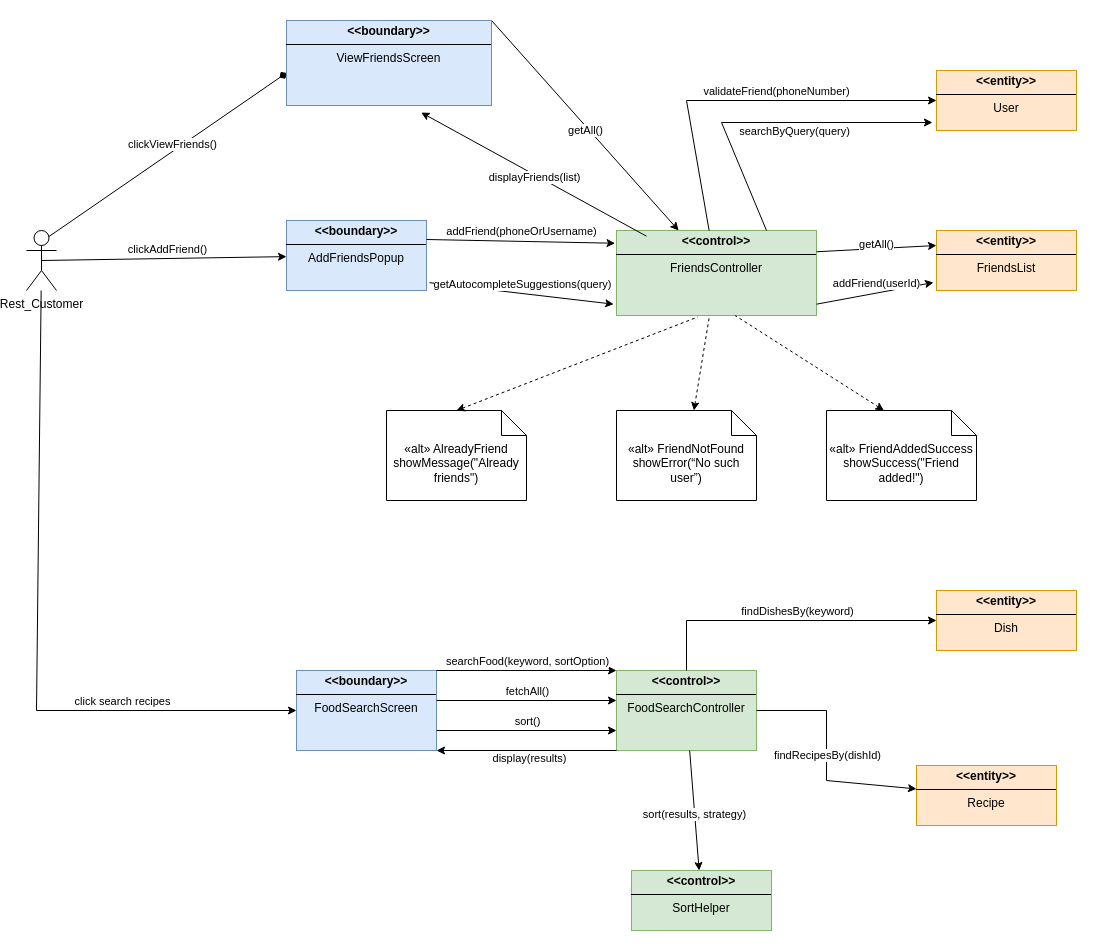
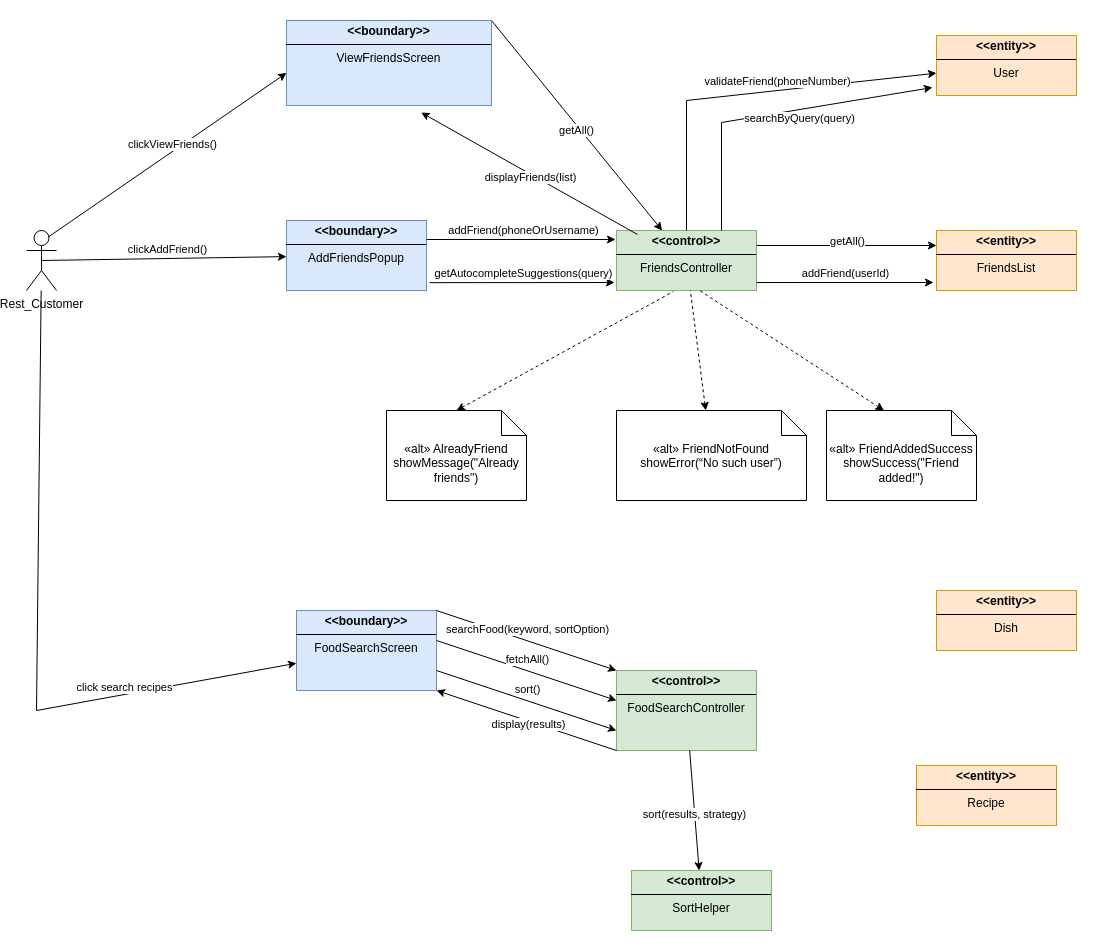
- <mxCell id="36" value="" style="endArrow=diamond;html=1;rounded=0;entryX=0;entryY=0.617;entryDx=0;entryDy=0;entryPerimeter=0;exitX=0.75;exitY=0.1;exitDx=0;exitDy=0;exitPerimeter=0;" edge="1" parent="1" source="2" target="38"><mxGeometry width="50" height="50" relative="1" as="geometry"><mxPoint x="39" y="290" as="sourcePoint" /><mxPoint x="250" y="390" as="targetPoint" /></mxGeometry></mxCell>
+ <mxCell id="36" value="" style="endArrow=classic;html=1;rounded=0;entryX=0;entryY=0.617;entryDx=0;entryDy=0;entryPerimeter=0;exitX=0.75;exitY=0.1;exitDx=0;exitDy=0;exitPerimeter=0;" edge="1" parent="1" source="2" target="38"><mxGeometry width="50" height="50" relative="1" as="geometry"><mxPoint x="39" y="290" as="sourcePoint" /><mxPoint x="250" y="390" as="targetPoint" /></mxGeometry></mxCell>
- <mxCell id="12" value="&lt;p style=&quot;margin:0px;margin-top:4px;text-align:center;&quot;&gt;&lt;b&gt;&amp;lt;&amp;lt;entity&amp;gt;&amp;gt;&lt;/b&gt;&lt;/p&gt;&lt;hr size=&quot;1&quot; style=&quot;border-style:solid;&quot;&gt;&lt;div style=&quot;text-align: center; height: 2px;&quot;&gt;User&lt;/div&gt;" style="verticalAlign=top;align=left;overflow=fill;html=1;whiteSpace=wrap;fillColor=#ffe6cc;strokeColor=#d79b00;" parent="1" vertex="1"><mxGeometry x="930" y="70" width="140" height="60" as="geometry" /></mxCell>
+ <mxCell id="12" value="&lt;p style=&quot;margin:0px;margin-top:4px;text-align:center;&quot;&gt;&lt;b&gt;&amp;lt;&amp;lt;entity&amp;gt;&amp;gt;&lt;/b&gt;&lt;/p&gt;&lt;hr size=&quot;1&quot; style=&quot;border-style:solid;&quot;&gt;&lt;div style=&quot;text-align: center; height: 2px;&quot;&gt;User&lt;/div&gt;" style="verticalAlign=top;align=left;overflow=fill;html=1;whiteSpace=wrap;fillColor=#ffe6cc;strokeColor=#d79b00;" parent="1" vertex="1"><mxGeometry x="930" y="35" width="140" height="60" as="geometry" /></mxCell>
- <mxCell id="6" value="&lt;p style=&quot;margin:0px;margin-top:4px;text-align:center;&quot;&gt;&lt;b&gt;&amp;lt;&amp;lt;control&amp;gt;&amp;gt;&lt;/b&gt;&lt;/p&gt;&lt;hr size=&quot;1&quot; style=&quot;border-style:solid;&quot;&gt;&lt;div style=&quot;text-align: center; height: 2px;&quot;&gt;FriendsController&lt;/div&gt;" style="verticalAlign=top;align=left;overflow=fill;html=1;whiteSpace=wrap;fillColor=#d5e8d4;strokeColor=#82b366;" parent="1" vertex="1"><mxGeometry x="610" y="230" width="200" height="85" as="geometry" /></mxCell>
+ <mxCell id="6" value="&lt;p style=&quot;margin:0px;margin-top:4px;text-align:center;&quot;&gt;&lt;b&gt;&amp;lt;&amp;lt;control&amp;gt;&amp;gt;&lt;/b&gt;&lt;/p&gt;&lt;hr size=&quot;1&quot; style=&quot;border-style:solid;&quot;&gt;&lt;div style=&quot;text-align: center; height: 2px;&quot;&gt;FriendsController&lt;/div&gt;" style="verticalAlign=top;align=left;overflow=fill;html=1;whiteSpace=wrap;fillColor=#d5e8d4;strokeColor=#82b366;" parent="1" vertex="1"><mxGeometry x="610" y="230" width="140" height="60" as="geometry" /></mxCell>
- <mxCell id="15" value="&lt;div&gt;«alt» FriendNotFound&lt;/div&gt;&lt;div&gt;showError(“No such user”)&lt;/div&gt;" style="shape=note2;boundedLbl=1;whiteSpace=wrap;html=1;size=25;verticalAlign=top;align=center;" parent="1" vertex="1"><mxGeometry x="610" y="410" width="140" height="90" as="geometry" /></mxCell>
+ <mxCell id="15" value="&lt;div&gt;«alt» FriendNotFound&lt;/div&gt;&lt;div&gt;showError(“No such user”)&lt;/div&gt;" style="shape=note2;boundedLbl=1;whiteSpace=wrap;html=1;size=25;verticalAlign=top;align=center;" parent="1" vertex="1"><mxGeometry x="610" y="410" width="190" height="90" as="geometry" /></mxCell>
- <mxCell id="25" value="" style="endArrow=classic;html=1;rounded=0;" parent="1" source="20" target="23" edge="1"><mxGeometry width="50" height="50" relative="1" as="geometry"><mxPoint x="720" y="600" as="sourcePoint" /><mxPoint x="770" y="550" as="targetPoint" /><Array as="points"><mxPoint x="680" y="620" /></Array></mxGeometry></mxCell>
- <mxCell id="26" value="findDishesBy(keyword)" style="edgeLabel;html=1;align=center;verticalAlign=middle;resizable=0;points=[];" parent="25" vertex="1" connectable="0"><mxGeometry x="-0.027" y="2" relative="1" as="geometry"><mxPoint x="14" y="-8" as="offset" /></mxGeometry></mxCell>
- <mxCell id="17" value="&lt;p style=&quot;margin:0px;margin-top:4px;text-align:center;&quot;&gt;&lt;b&gt;&amp;lt;&amp;lt;boundary&amp;gt;&amp;gt;&lt;/b&gt;&lt;/p&gt;&lt;hr size=&quot;1&quot; style=&quot;border-style:solid;&quot;&gt;&lt;div style=&quot;text-align: center; height: 2px;&quot;&gt;FoodSearchScreen&lt;/div&gt;" style="verticalAlign=top;align=left;overflow=fill;html=1;whiteSpace=wrap;fillColor=#dae8fc;strokeColor=#6c8ebf;" parent="1" vertex="1"><mxGeometry x="290" y="670" width="140" height="80" as="geometry" /></mxCell>
+ <mxCell id="17" value="&lt;p style=&quot;margin:0px;margin-top:4px;text-align:center;&quot;&gt;&lt;b&gt;&amp;lt;&amp;lt;boundary&amp;gt;&amp;gt;&lt;/b&gt;&lt;/p&gt;&lt;hr size=&quot;1&quot; style=&quot;border-style:solid;&quot;&gt;&lt;div style=&quot;text-align: center; height: 2px;&quot;&gt;FoodSearchScreen&lt;/div&gt;" style="verticalAlign=top;align=left;overflow=fill;html=1;whiteSpace=wrap;fillColor=#dae8fc;strokeColor=#6c8ebf;" parent="1" vertex="1"><mxGeometry x="290" y="610" width="140" height="80" as="geometry" /></mxCell>
- <mxCell id="27" value="" style="endArrow=classic;html=1;rounded=0;" parent="1" source="20" target="24" edge="1"><mxGeometry width="50" height="50" relative="1" as="geometry"><mxPoint x="660" y="850" as="sourcePoint" /><mxPoint x="910" y="800" as="targetPoint" /><Array as="points"><mxPoint x="820" y="710" /><mxPoint x="820" y="780" /></Array></mxGeometry></mxCell>
- <mxCell id="28" value="findRecipesBy(dishId)" style="edgeLabel;html=1;align=center;verticalAlign=middle;resizable=0;points=[];" parent="27" vertex="1" connectable="0"><mxGeometry x="0.08" relative="1" as="geometry"><mxPoint y="-10" as="offset" /></mxGeometry></mxCell>
